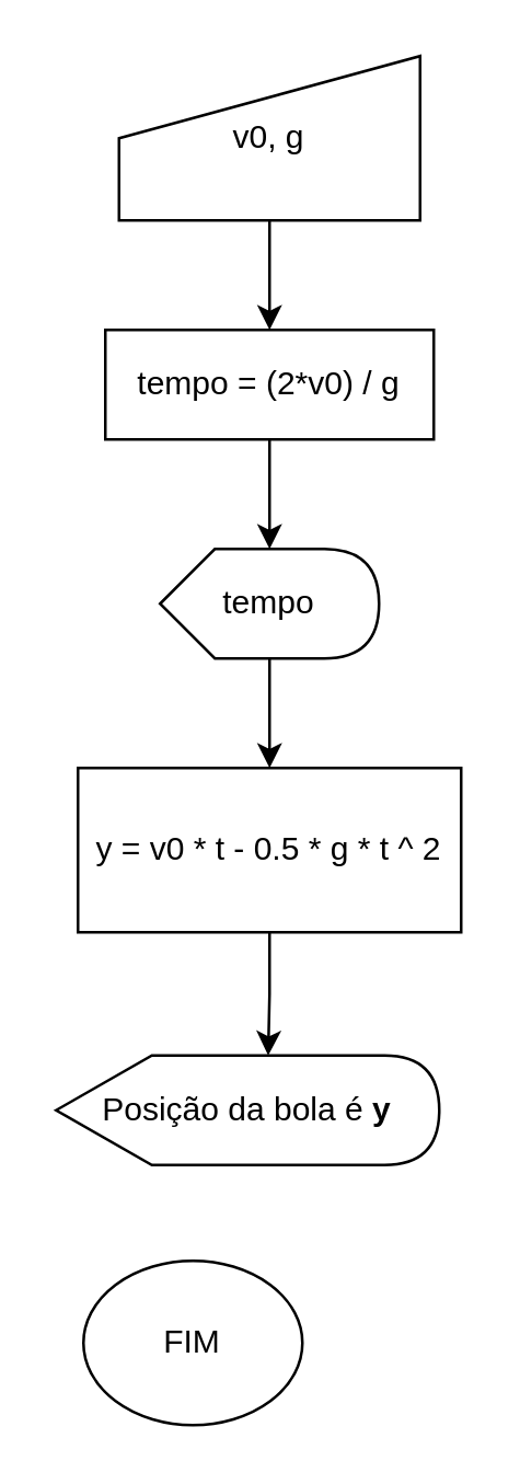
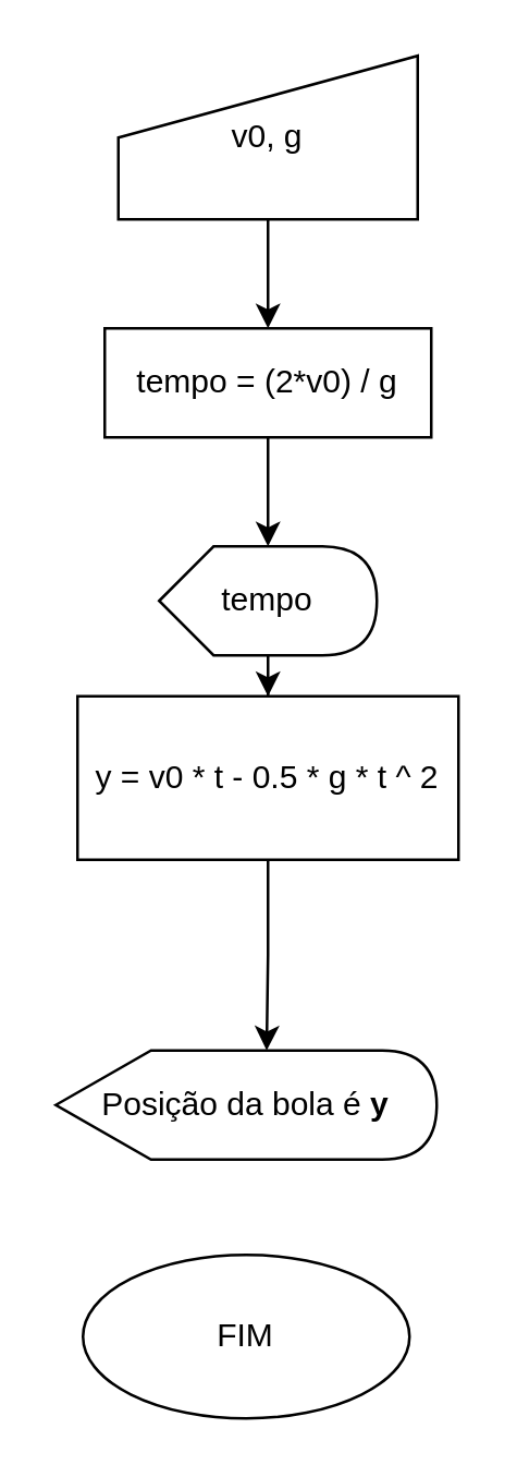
- <mxCell id="8" value="y = v0 * t - 0.5 * g * t ^ 2" style="whiteSpace=wrap;html=1;" vertex="1" parent="1"><mxGeometry x="28" y="280" width="140" height="60" as="geometry" /></mxCell>
+ <mxCell id="8" value="y = v0 * t - 0.5 * g * t ^ 2" style="whiteSpace=wrap;html=1;" vertex="1" parent="1"><mxGeometry x="28" y="255" width="140" height="60" as="geometry" /></mxCell>
- <mxCell id="11" value="FIM" style="ellipse;whiteSpace=wrap;html=1;" vertex="1" parent="1"><mxGeometry x="30" y="460" width="80" height="60" as="geometry" /></mxCell>
+ <mxCell id="11" value="FIM" style="ellipse;whiteSpace=wrap;html=1;" vertex="1" parent="1"><mxGeometry x="30" y="460" width="120" height="60" as="geometry" /></mxCell>
